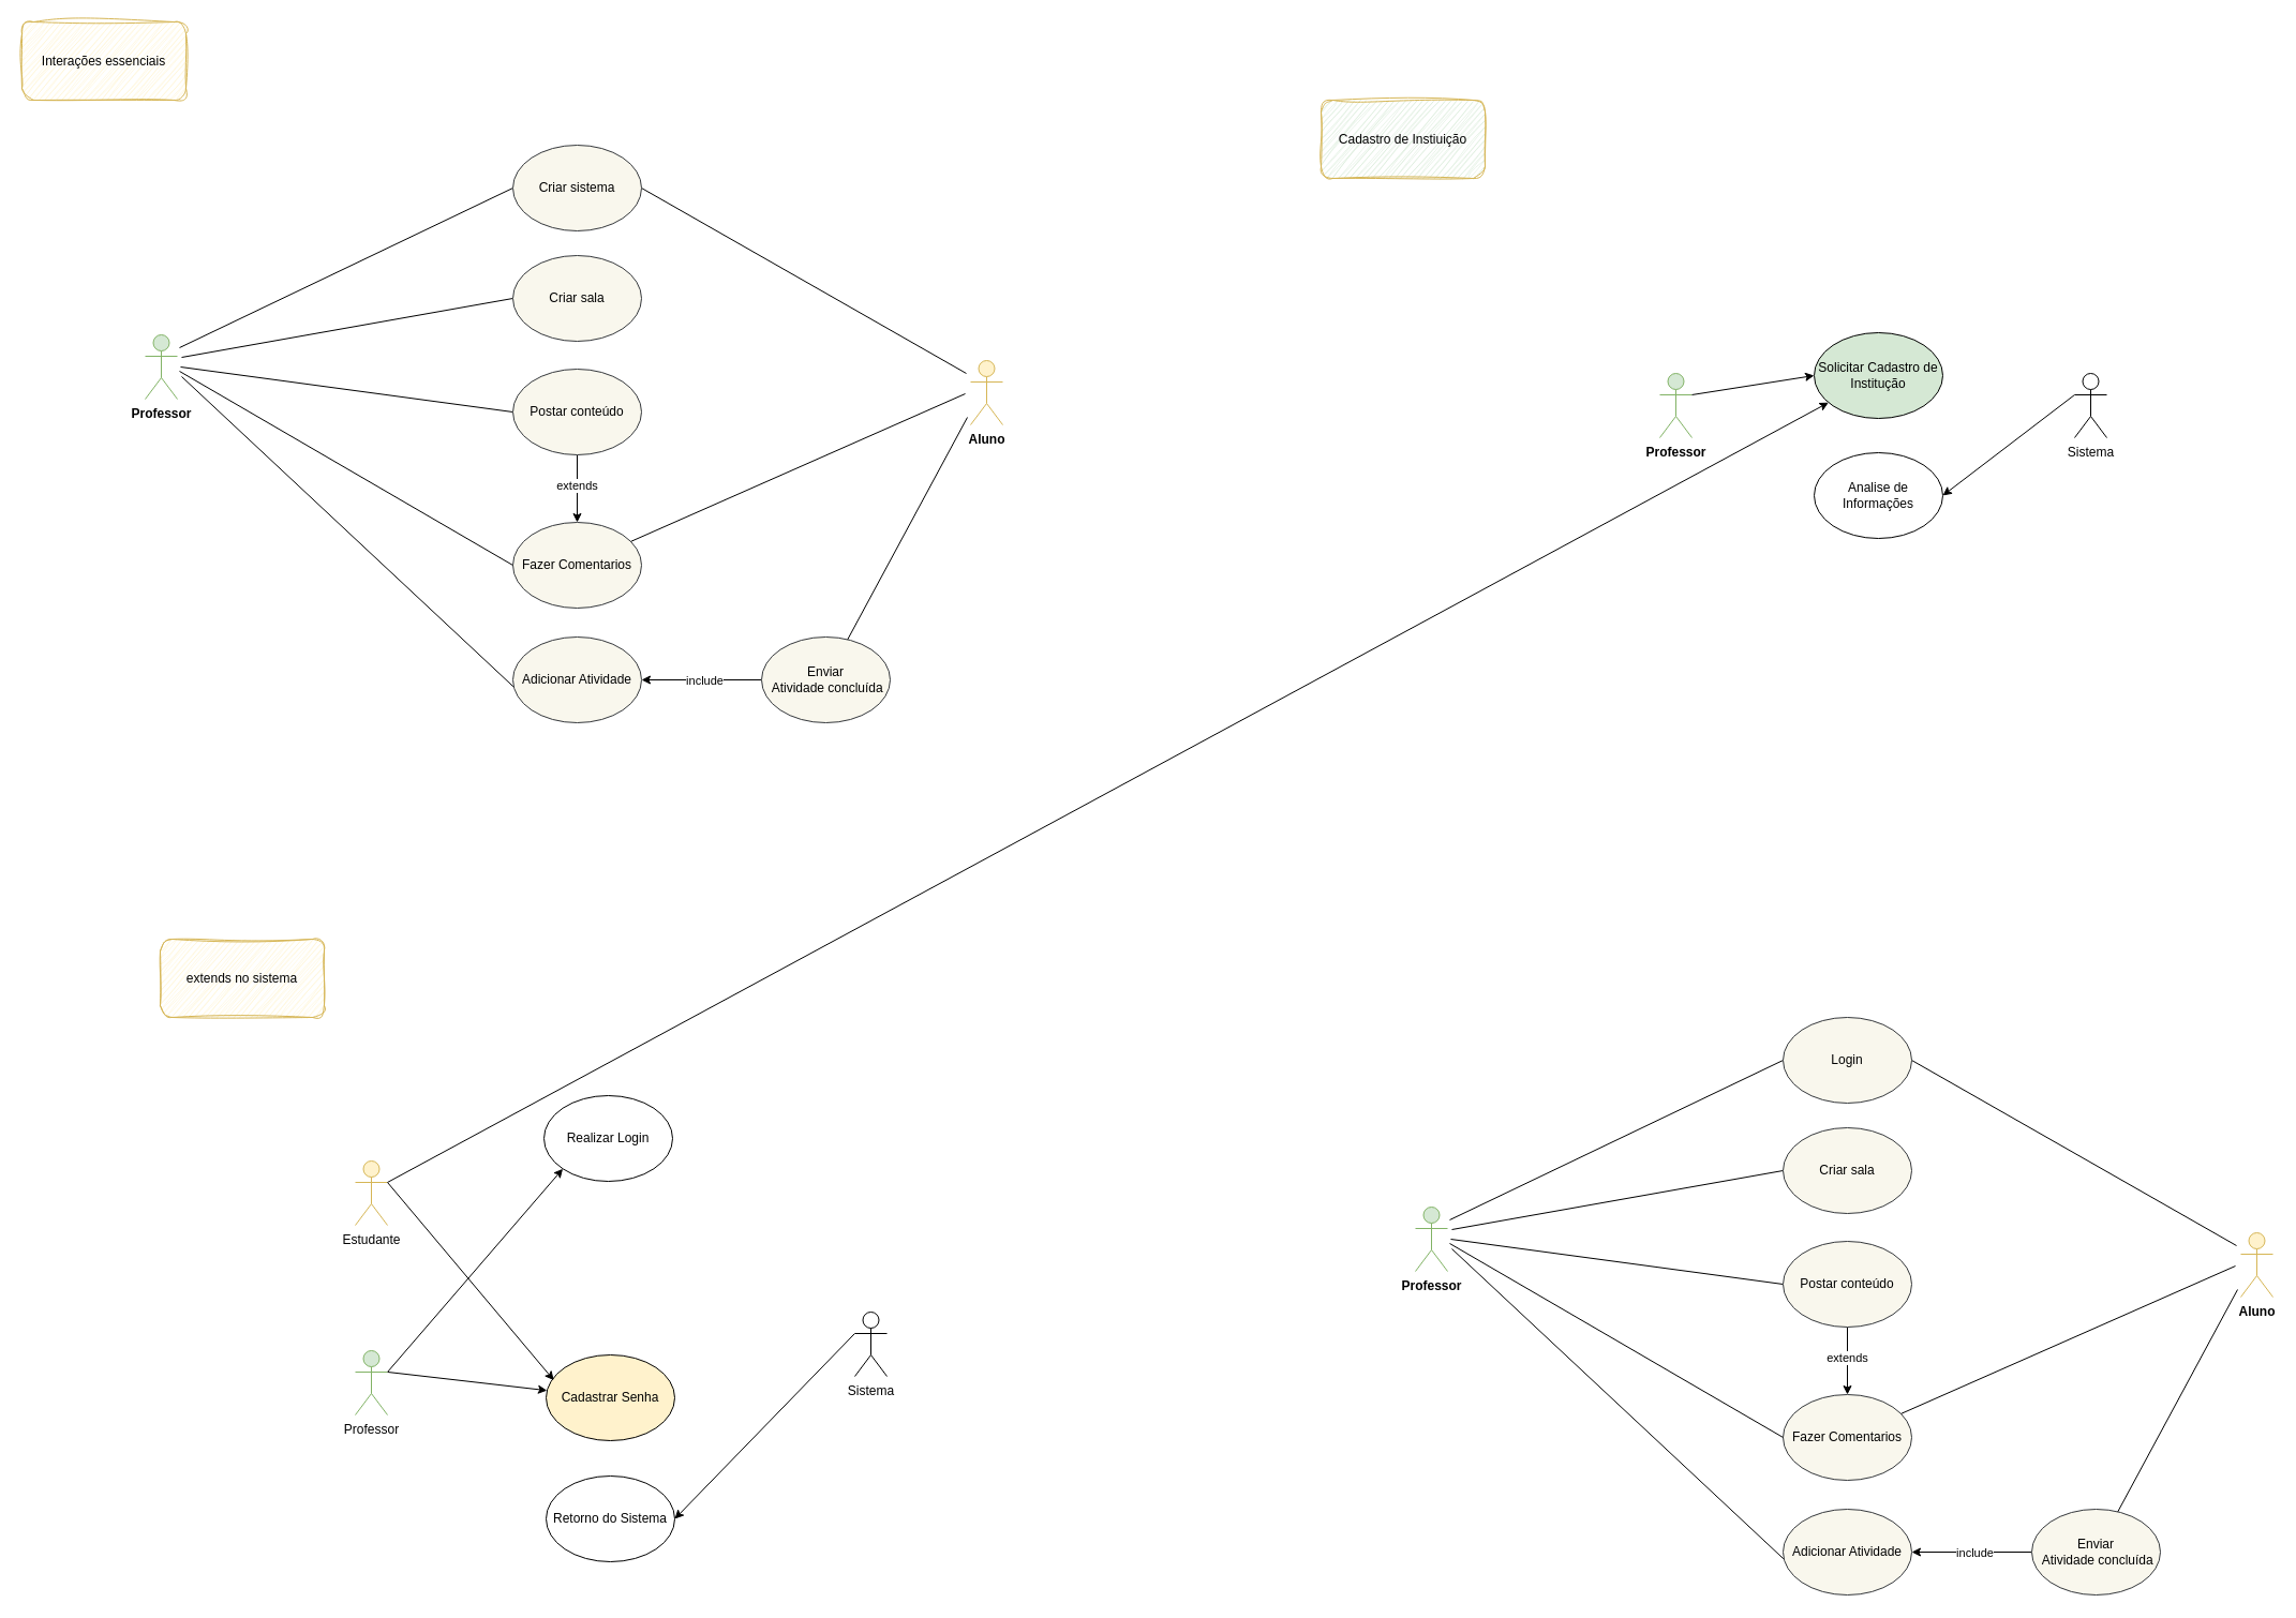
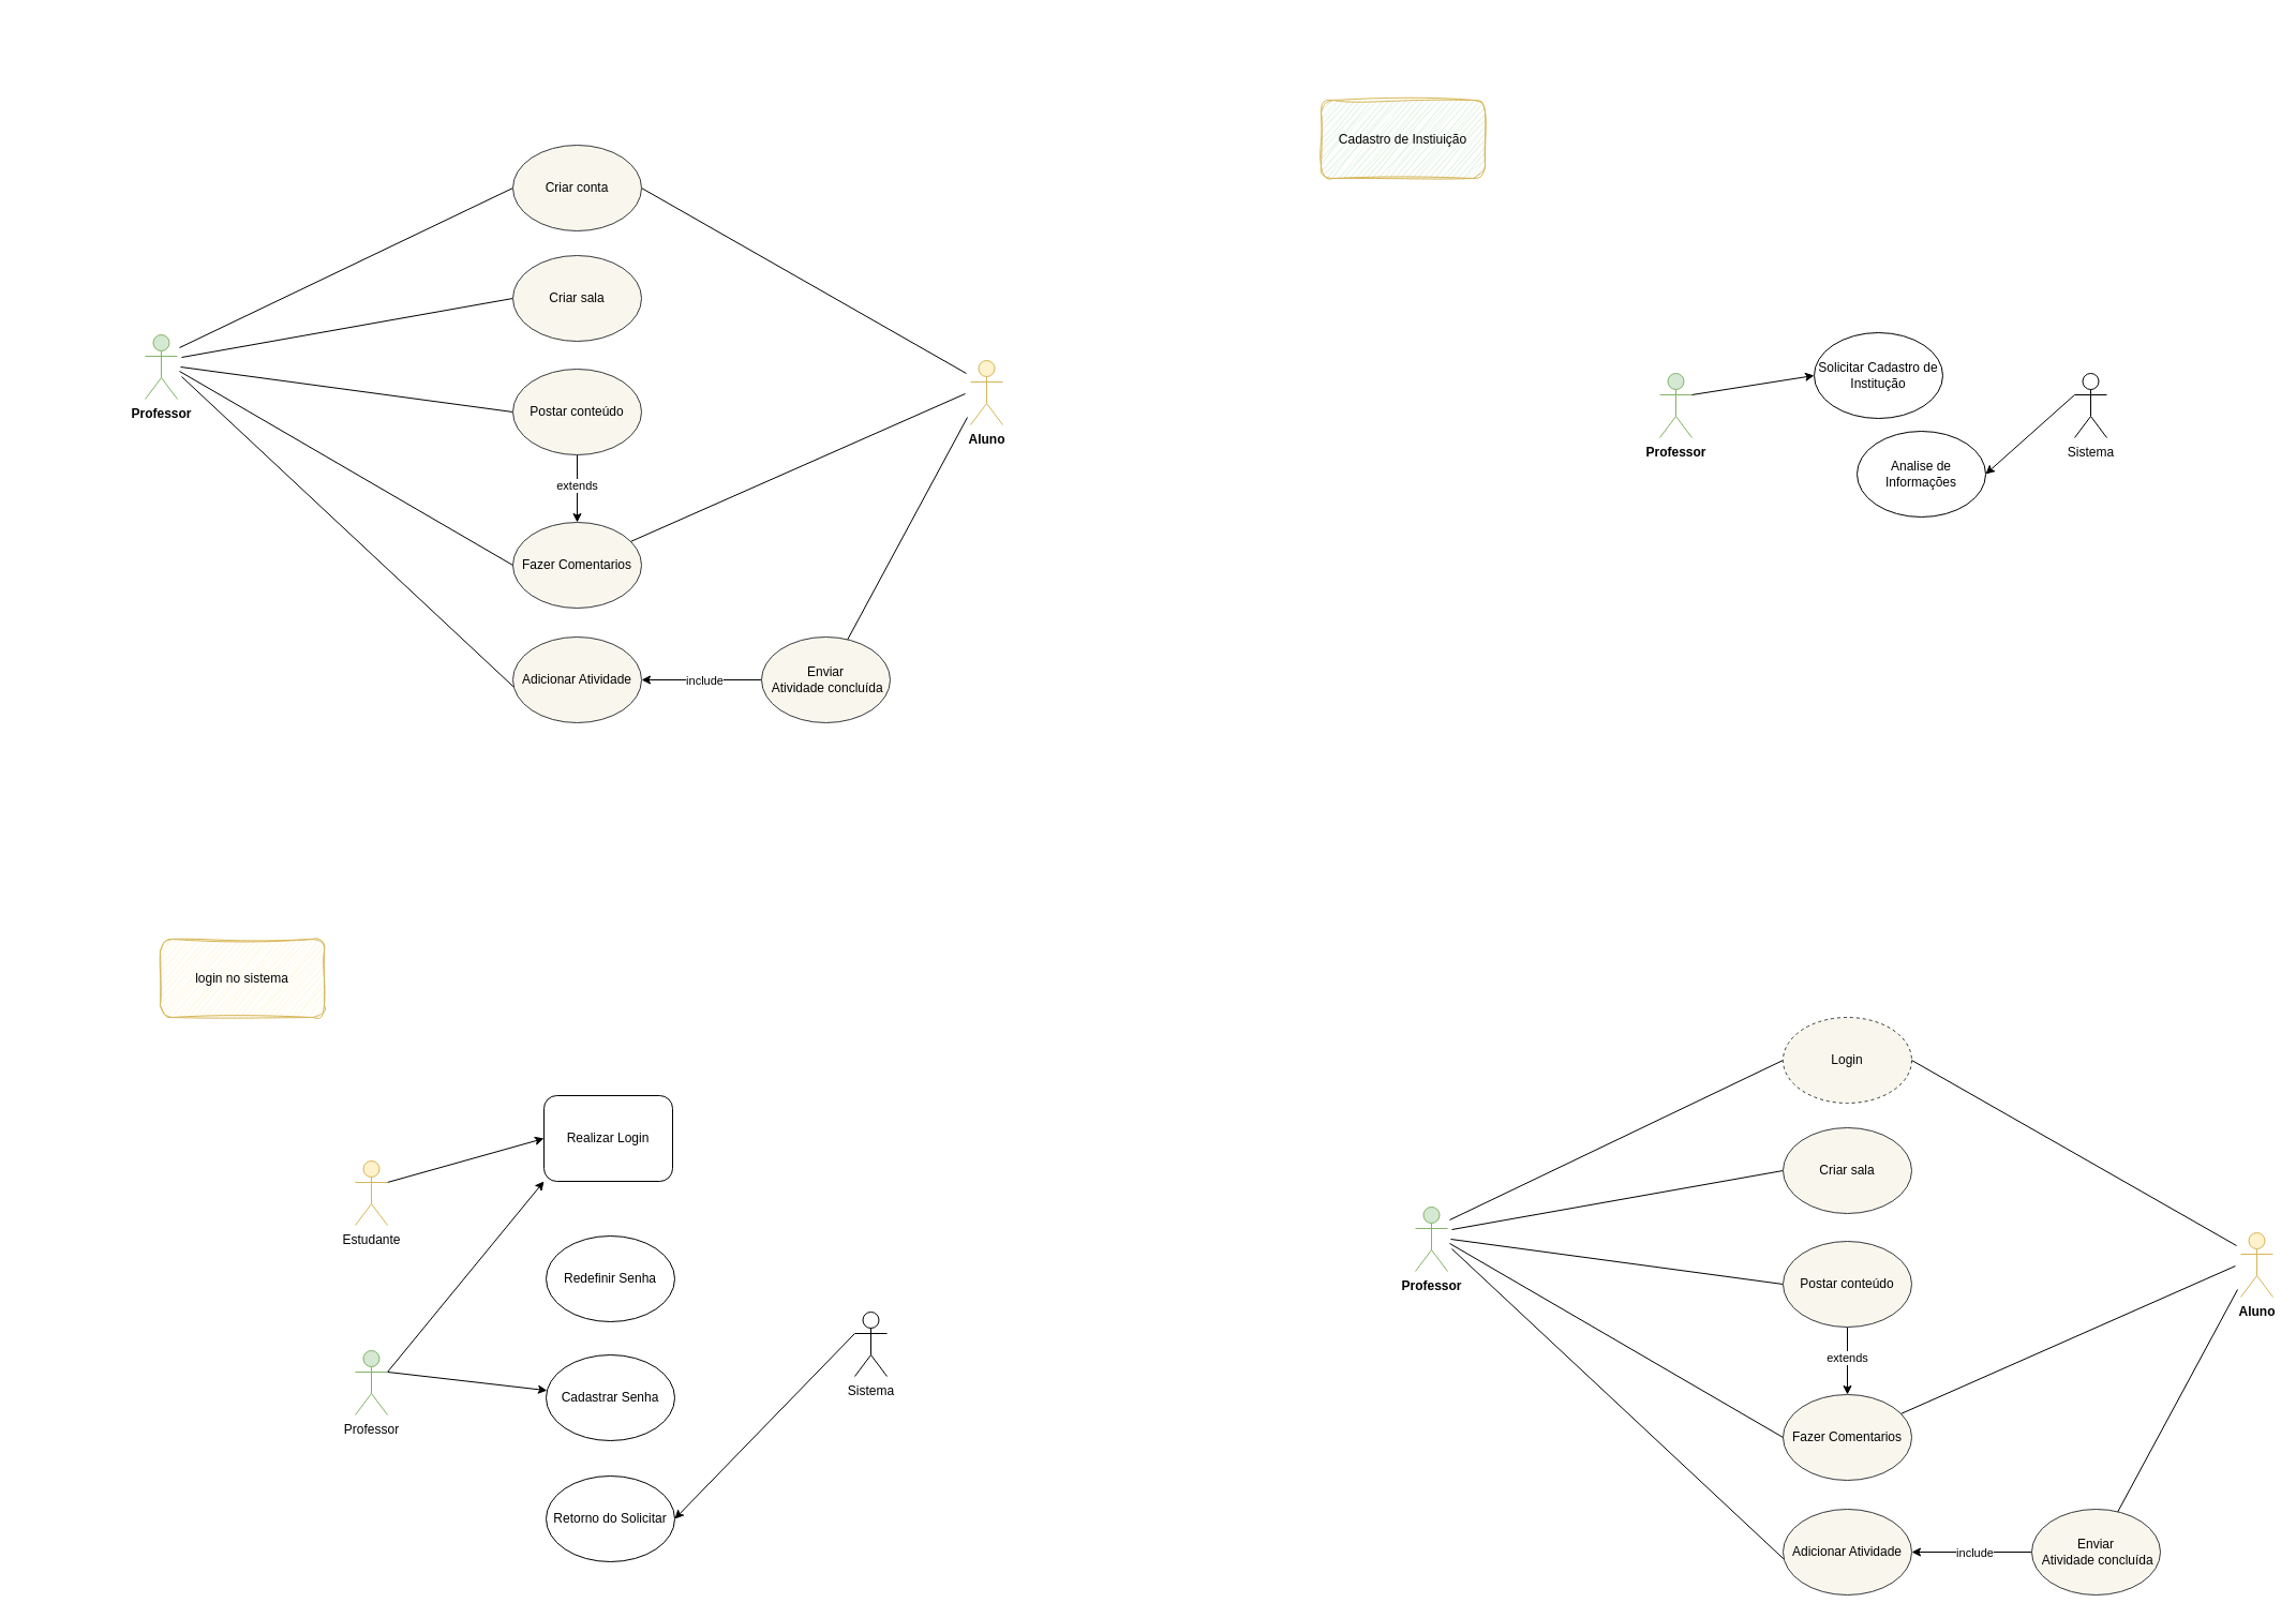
- <mxCell id="2" value="&lt;span style=&quot;text-wrap: nowrap;&quot;&gt;Interações essenciais&lt;/span&gt;" style="rounded=1;whiteSpace=wrap;html=1;fillColor=#fff2cc;strokeColor=#d6b656;sketch=1;curveFitting=1;jiggle=2;shadow=0;glass=0;" parent="1" vertex="1"><mxGeometry x="20" y="20" width="153" height="73" as="geometry" /></mxCell>
- <mxCell id="29" value="Criar sistema" style="ellipse;whiteSpace=wrap;html=1;textShadow=0;fillColor=#f9f7ed;strokeColor=#36393d;" parent="1" vertex="1"><mxGeometry x="478" y="135" width="120" height="80" as="geometry" /></mxCell>
+ <mxCell id="29" value="Criar conta" style="ellipse;whiteSpace=wrap;html=1;textShadow=0;fillColor=#f9f7ed;strokeColor=#36393d;" parent="1" vertex="1"><mxGeometry x="478" y="135" width="120" height="80" as="geometry" /></mxCell>
- <mxCell id="10" value="Solicitar Cadastro de Institução" style="ellipse;whiteSpace=wrap;html=1;fillColor=#d5e8d4;" parent="1" vertex="1"><mxGeometry x="1692" y="310" width="120" height="80" as="geometry" /></mxCell>
+ <mxCell id="10" value="Solicitar Cadastro de Institução" style="ellipse;whiteSpace=wrap;html=1;" parent="1" vertex="1"><mxGeometry x="1692" y="310" width="120" height="80" as="geometry" /></mxCell>
- <mxCell id="12" value="Analise de Informações" style="ellipse;whiteSpace=wrap;html=1;" parent="1" vertex="1"><mxGeometry x="1692" y="422" width="120" height="80" as="geometry" /></mxCell>
+ <mxCell id="12" value="Analise de Informações" style="ellipse;whiteSpace=wrap;html=1;" parent="1" vertex="1"><mxGeometry x="1732" y="402" width="120" height="80" as="geometry" /></mxCell>
- <mxCell id="16" style="rounded=0;orthogonalLoop=1;jettySize=auto;html=1;exitX=1;exitY=0.333;exitDx=0;exitDy=0;exitPerimeter=0;" parent="1" source="17" target="10" edge="1"><mxGeometry relative="1" as="geometry" /></mxCell>
+ <mxCell id="16" style="rounded=0;orthogonalLoop=1;jettySize=auto;html=1;exitX=1;exitY=0.333;exitDx=0;exitDy=0;exitPerimeter=0;entryX=0;entryY=0.5;entryDx=0;entryDy=0;" parent="1" source="17" target="21" edge="1"><mxGeometry relative="1" as="geometry" /></mxCell>
- <mxCell id="24" value="&lt;span style=&quot;text-wrap: nowrap;&quot;&gt;extends no sistema&lt;/span&gt;" style="rounded=1;whiteSpace=wrap;html=1;fillColor=#fff2cc;strokeColor=#d6b656;sketch=1;curveFitting=1;jiggle=2;shadow=0;glass=0;" parent="1" vertex="1"><mxGeometry x="149" y="876" width="153" height="73" as="geometry" /></mxCell>
+ <mxCell id="24" value="&lt;span style=&quot;text-wrap: nowrap;&quot;&gt;login no sistema&lt;/span&gt;" style="rounded=1;whiteSpace=wrap;html=1;fillColor=#fff2cc;strokeColor=#d6b656;sketch=1;curveFitting=1;jiggle=2;shadow=0;glass=0;" parent="1" vertex="1"><mxGeometry x="149" y="876" width="153" height="73" as="geometry" /></mxCell>
- <mxCell id="50" value="Login" style="ellipse;whiteSpace=wrap;html=1;textShadow=0;fillColor=#f9f7ed;strokeColor=#36393d;" parent="43" vertex="1"><mxGeometry x="343" width="120" height="80" as="geometry" /></mxCell>
+ <mxCell id="50" value="Login" style="ellipse;whiteSpace=wrap;html=1;textShadow=0;fillColor=#f9f7ed;strokeColor=#36393d;dashed=1;" parent="43" vertex="1"><mxGeometry x="343" width="120" height="80" as="geometry" /></mxCell>
- <mxCell id="21" value="Realizar Login" style="ellipse;whiteSpace=wrap;html=1;" parent="1" vertex="1"><mxGeometry x="507" y="1022" width="120" height="80" as="geometry" /></mxCell>
+ <mxCell id="21" value="Realizar Login" style="whiteSpace=wrap;html=1;rounded=1;" parent="1" vertex="1"><mxGeometry x="507" y="1022" width="120" height="80" as="geometry" /></mxCell>
- <mxCell id="28" style="rounded=0;orthogonalLoop=1;jettySize=auto;html=1;exitX=1;exitY=0.333;exitDx=0;exitDy=0;exitPerimeter=0;entryX=0.06;entryY=0.295;entryDx=0;entryDy=0;entryPerimeter=0;" parent="1" source="17" target="22" edge="1"><mxGeometry relative="1" as="geometry" /></mxCell>
+ <mxCell id="23" value="Redefinir Senha" style="ellipse;whiteSpace=wrap;html=1;" parent="1" vertex="1"><mxGeometry x="509" y="1153" width="120" height="80" as="geometry" /></mxCell>
- <mxCell id="22" value="Cadastrar Senha" style="ellipse;whiteSpace=wrap;html=1;fillColor=#fff2cc;" parent="1" vertex="1"><mxGeometry x="509" y="1264" width="120" height="80" as="geometry" /></mxCell>
+ <mxCell id="22" value="Cadastrar Senha" style="ellipse;whiteSpace=wrap;html=1;" parent="1" vertex="1"><mxGeometry x="509" y="1264" width="120" height="80" as="geometry" /></mxCell>
- <mxCell id="25" value="Retorno do Sistema" style="ellipse;whiteSpace=wrap;html=1;" parent="1" vertex="1"><mxGeometry x="509" y="1377" width="120" height="80" as="geometry" /></mxCell>
+ <mxCell id="25" value="Retorno do Solicitar" style="ellipse;whiteSpace=wrap;html=1;" parent="1" vertex="1"><mxGeometry x="509" y="1377" width="120" height="80" as="geometry" /></mxCell>
